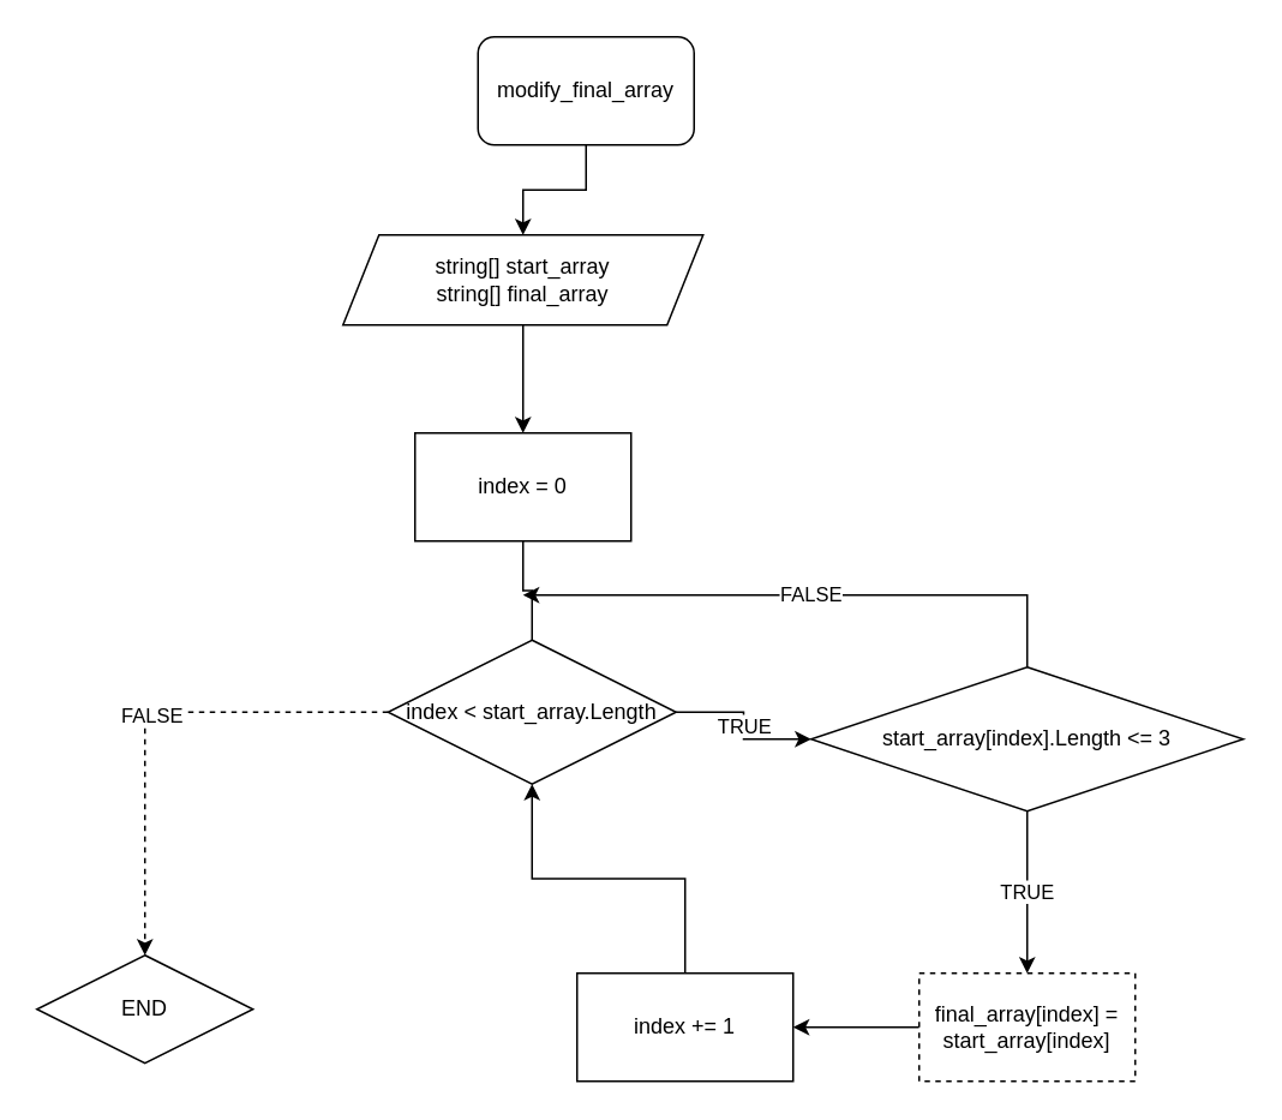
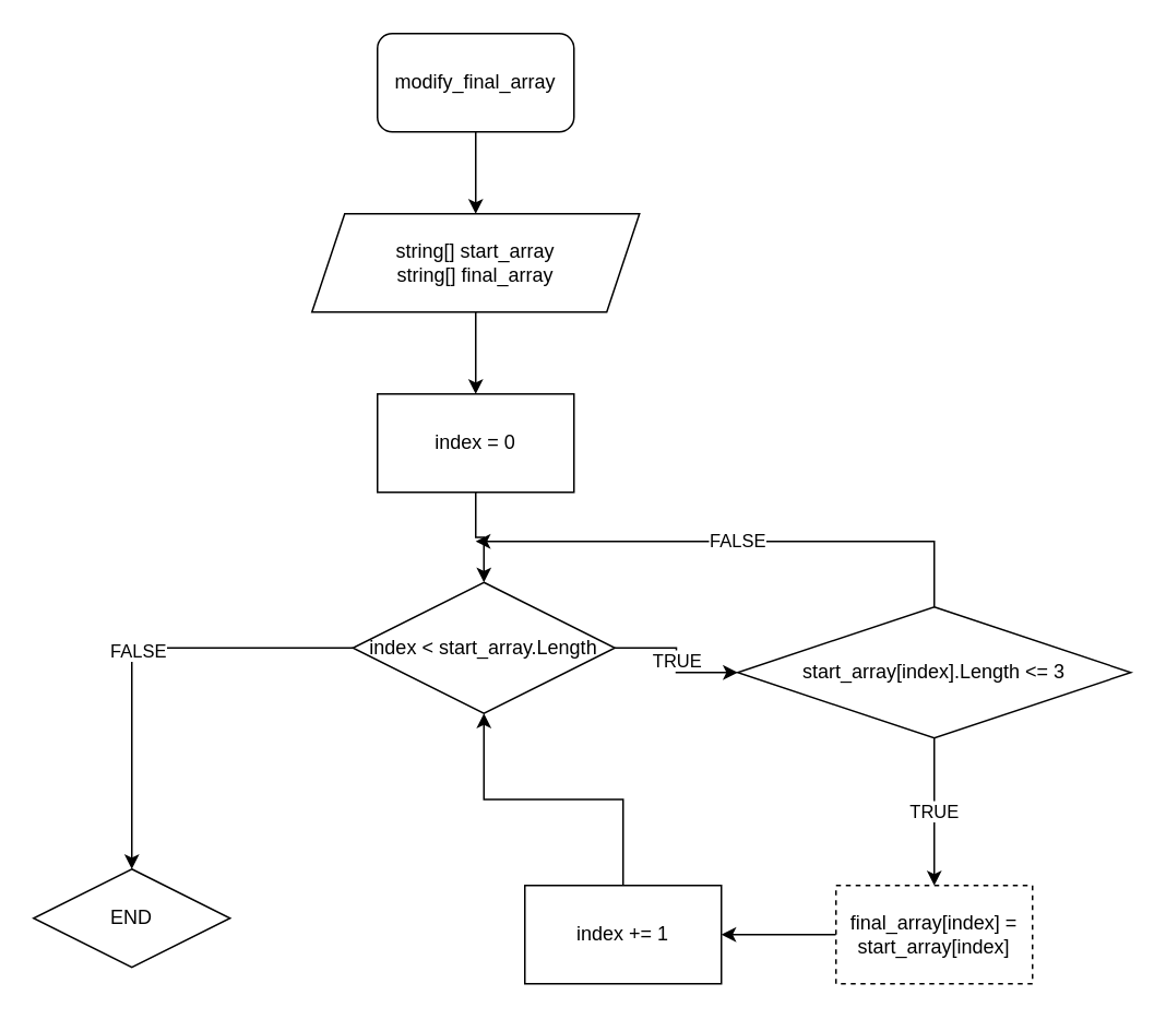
- <mxCell id="3" value="modify_final_array" style="rounded=1;whiteSpace=wrap;html=1;" vertex="1" parent="1"><mxGeometry x="265" y="20" width="120" height="60" as="geometry" /></mxCell>
+ <mxCell id="3" value="modify_final_array" style="rounded=1;whiteSpace=wrap;html=1;" vertex="1" parent="1"><mxGeometry x="230" y="20" width="120" height="60" as="geometry" /></mxCell>
- <mxCell id="6" value="string[] start_array&lt;br&gt;string[] final_array" style="shape=parallelogram;perimeter=parallelogramPerimeter;whiteSpace=wrap;html=1;fixedSize=1;" vertex="1" parent="1"><mxGeometry x="190" y="130" width="200" height="50" as="geometry" /></mxCell>
+ <mxCell id="6" value="string[] start_array&lt;br&gt;string[] final_array" style="shape=parallelogram;perimeter=parallelogramPerimeter;whiteSpace=wrap;html=1;fixedSize=1;" vertex="1" parent="1"><mxGeometry x="190" y="130" width="200" height="60" as="geometry" /></mxCell>
- <mxCell id="7" value="" style="edgeStyle=orthogonalEdgeStyle;rounded=0;orthogonalLoop=1;jettySize=auto;html=1;endArrow=none;" edge="1" parent="1" source="8" target="12"><mxGeometry relative="1" as="geometry" /></mxCell>
+ <mxCell id="7" value="" style="edgeStyle=orthogonalEdgeStyle;rounded=0;orthogonalLoop=1;jettySize=auto;html=1;" edge="1" parent="1" source="8" target="12"><mxGeometry relative="1" as="geometry" /></mxCell>
- <mxCell id="10" style="edgeStyle=orthogonalEdgeStyle;rounded=0;orthogonalLoop=1;jettySize=auto;html=1;dashed=1;" edge="1" parent="1" source="12" target="4"><mxGeometry relative="1" as="geometry" /></mxCell>
+ <mxCell id="10" style="edgeStyle=orthogonalEdgeStyle;rounded=0;orthogonalLoop=1;jettySize=auto;html=1;" edge="1" parent="1" source="12" target="4"><mxGeometry relative="1" as="geometry" /></mxCell>
